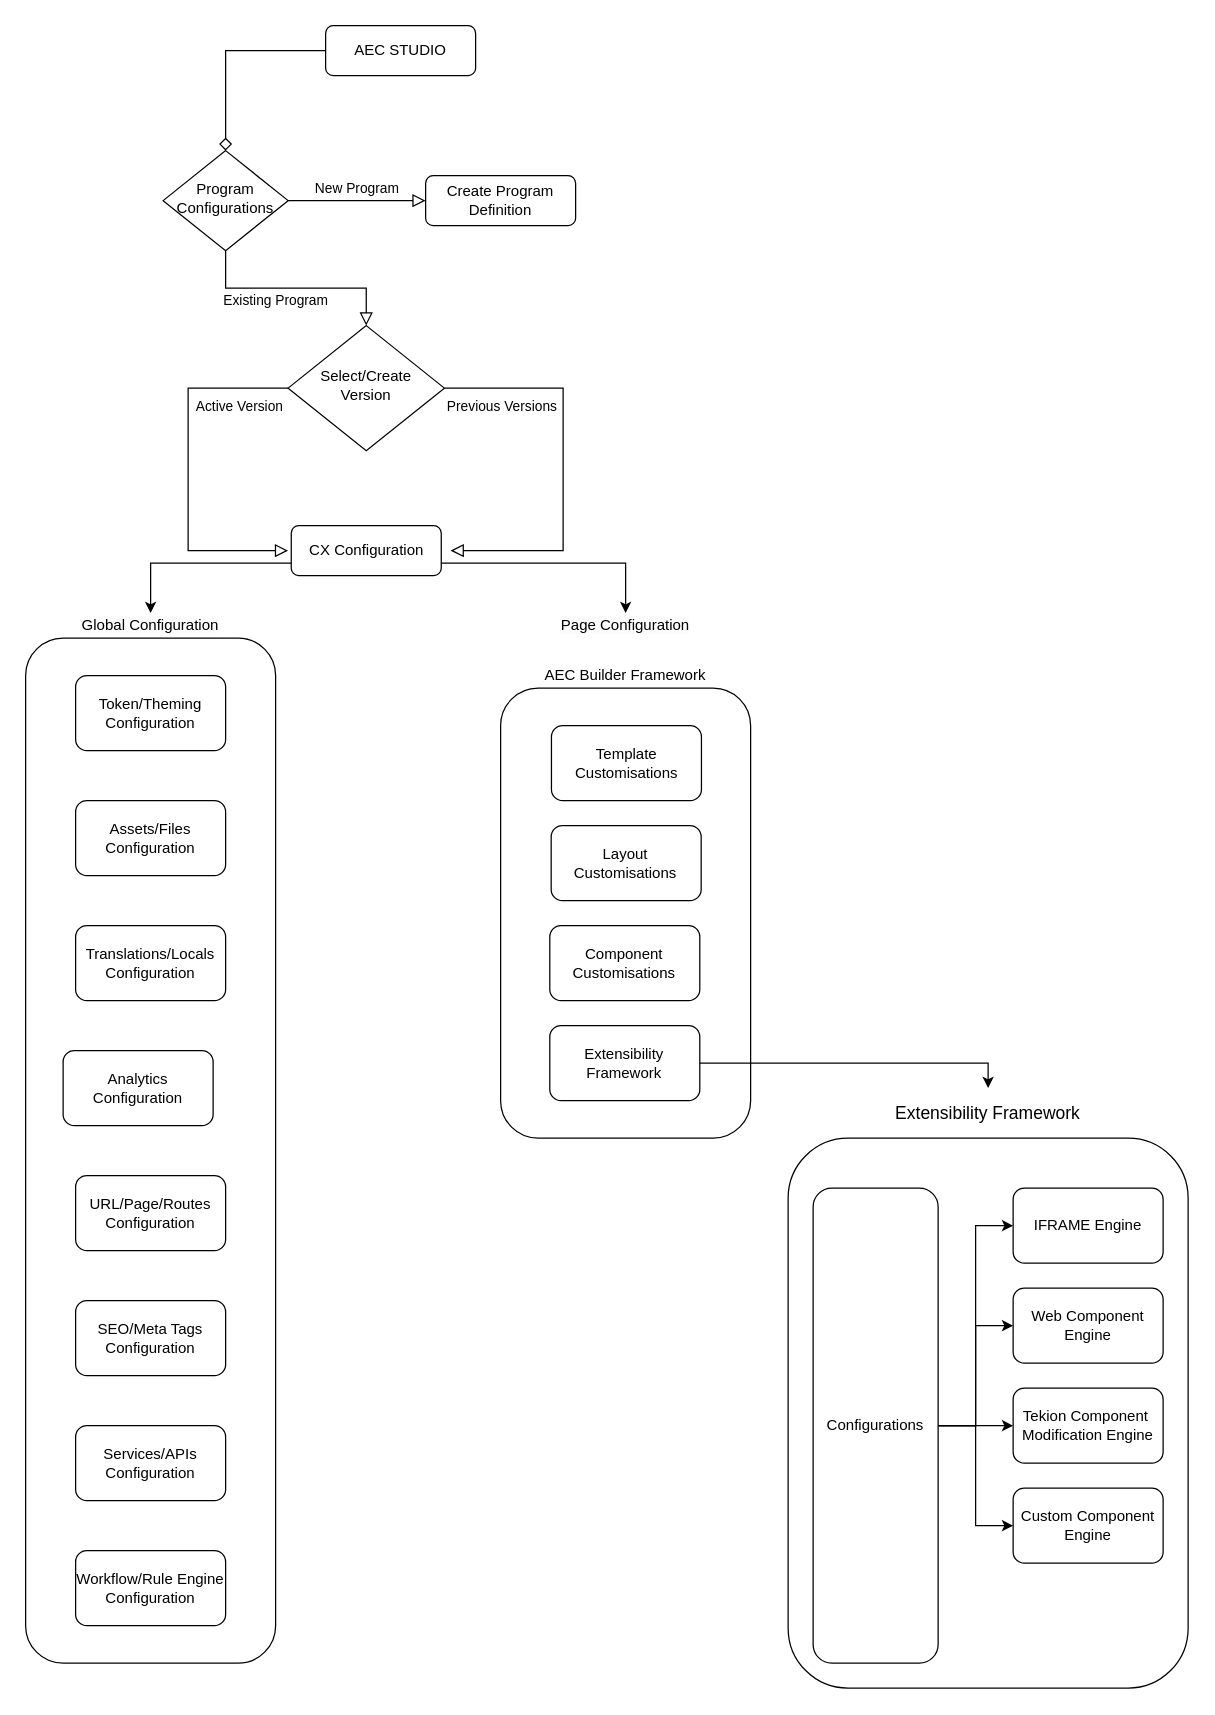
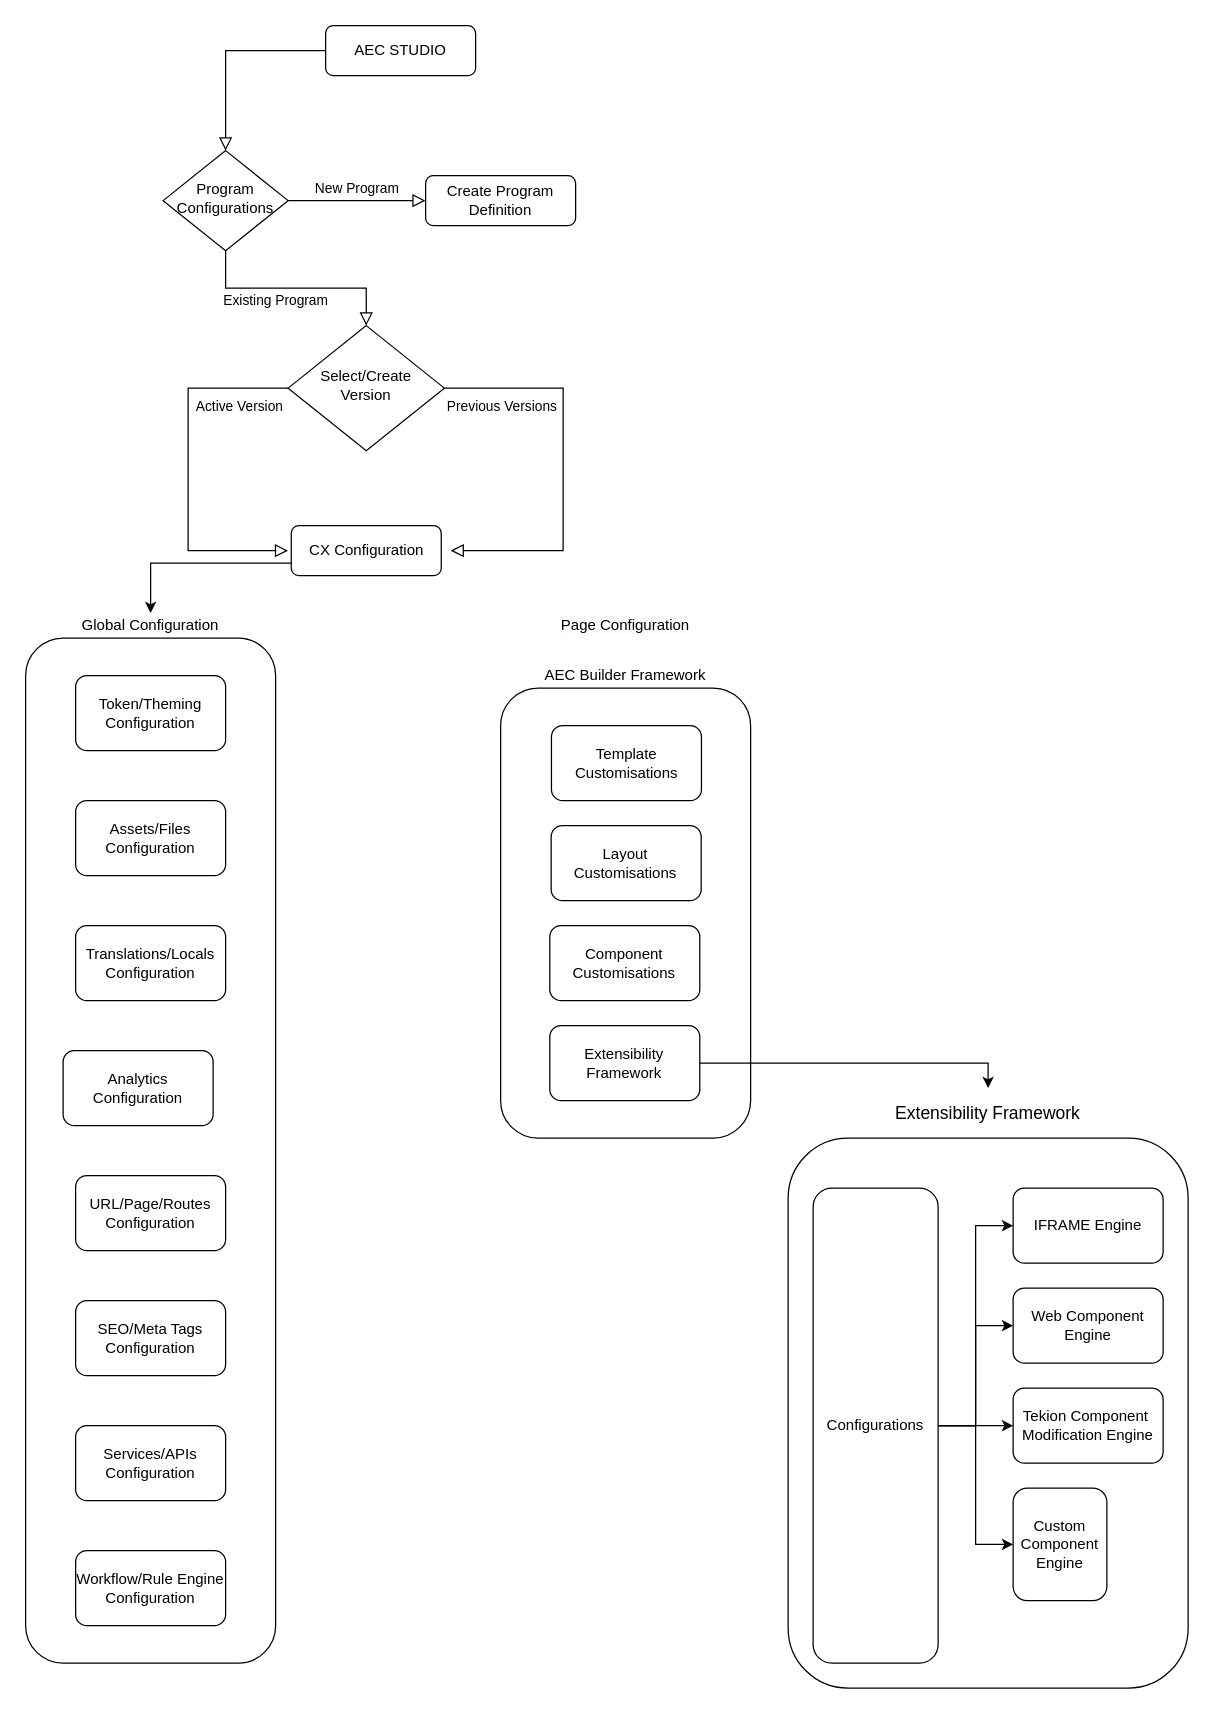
- <mxCell id="3" value="" style="rounded=0;html=1;jettySize=auto;orthogonalLoop=1;fontSize=11;endArrow=diamond;endFill=0;endSize=8;strokeWidth=1;shadow=0;labelBackgroundColor=none;edgeStyle=orthogonalEdgeStyle;" parent="1" source="4" target="7" edge="1"><mxGeometry relative="1" as="geometry" /></mxCell>
+ <mxCell id="3" value="" style="rounded=0;html=1;jettySize=auto;orthogonalLoop=1;fontSize=11;endArrow=block;endFill=0;endSize=8;strokeWidth=1;shadow=0;labelBackgroundColor=none;edgeStyle=orthogonalEdgeStyle;" parent="1" source="4" target="7" edge="1"><mxGeometry relative="1" as="geometry" /></mxCell>
- <mxCell id="15" style="edgeStyle=orthogonalEdgeStyle;rounded=0;orthogonalLoop=1;jettySize=auto;html=1;" parent="1" source="16" target="31" edge="1"><mxGeometry relative="1" as="geometry"><Array as="points"><mxPoint x="500" y="450" /></Array></mxGeometry></mxCell>
- <mxCell id="43" value="Custom Component Engine" style="rounded=1;whiteSpace=wrap;html=1;" parent="32" vertex="1"><mxGeometry x="180" y="310" width="120" height="60" as="geometry" /></mxCell>
+ <mxCell id="43" value="Custom Component Engine" style="rounded=1;whiteSpace=wrap;html=1;" parent="32" vertex="1"><mxGeometry x="180" y="310" width="75" height="90" as="geometry" /></mxCell>
